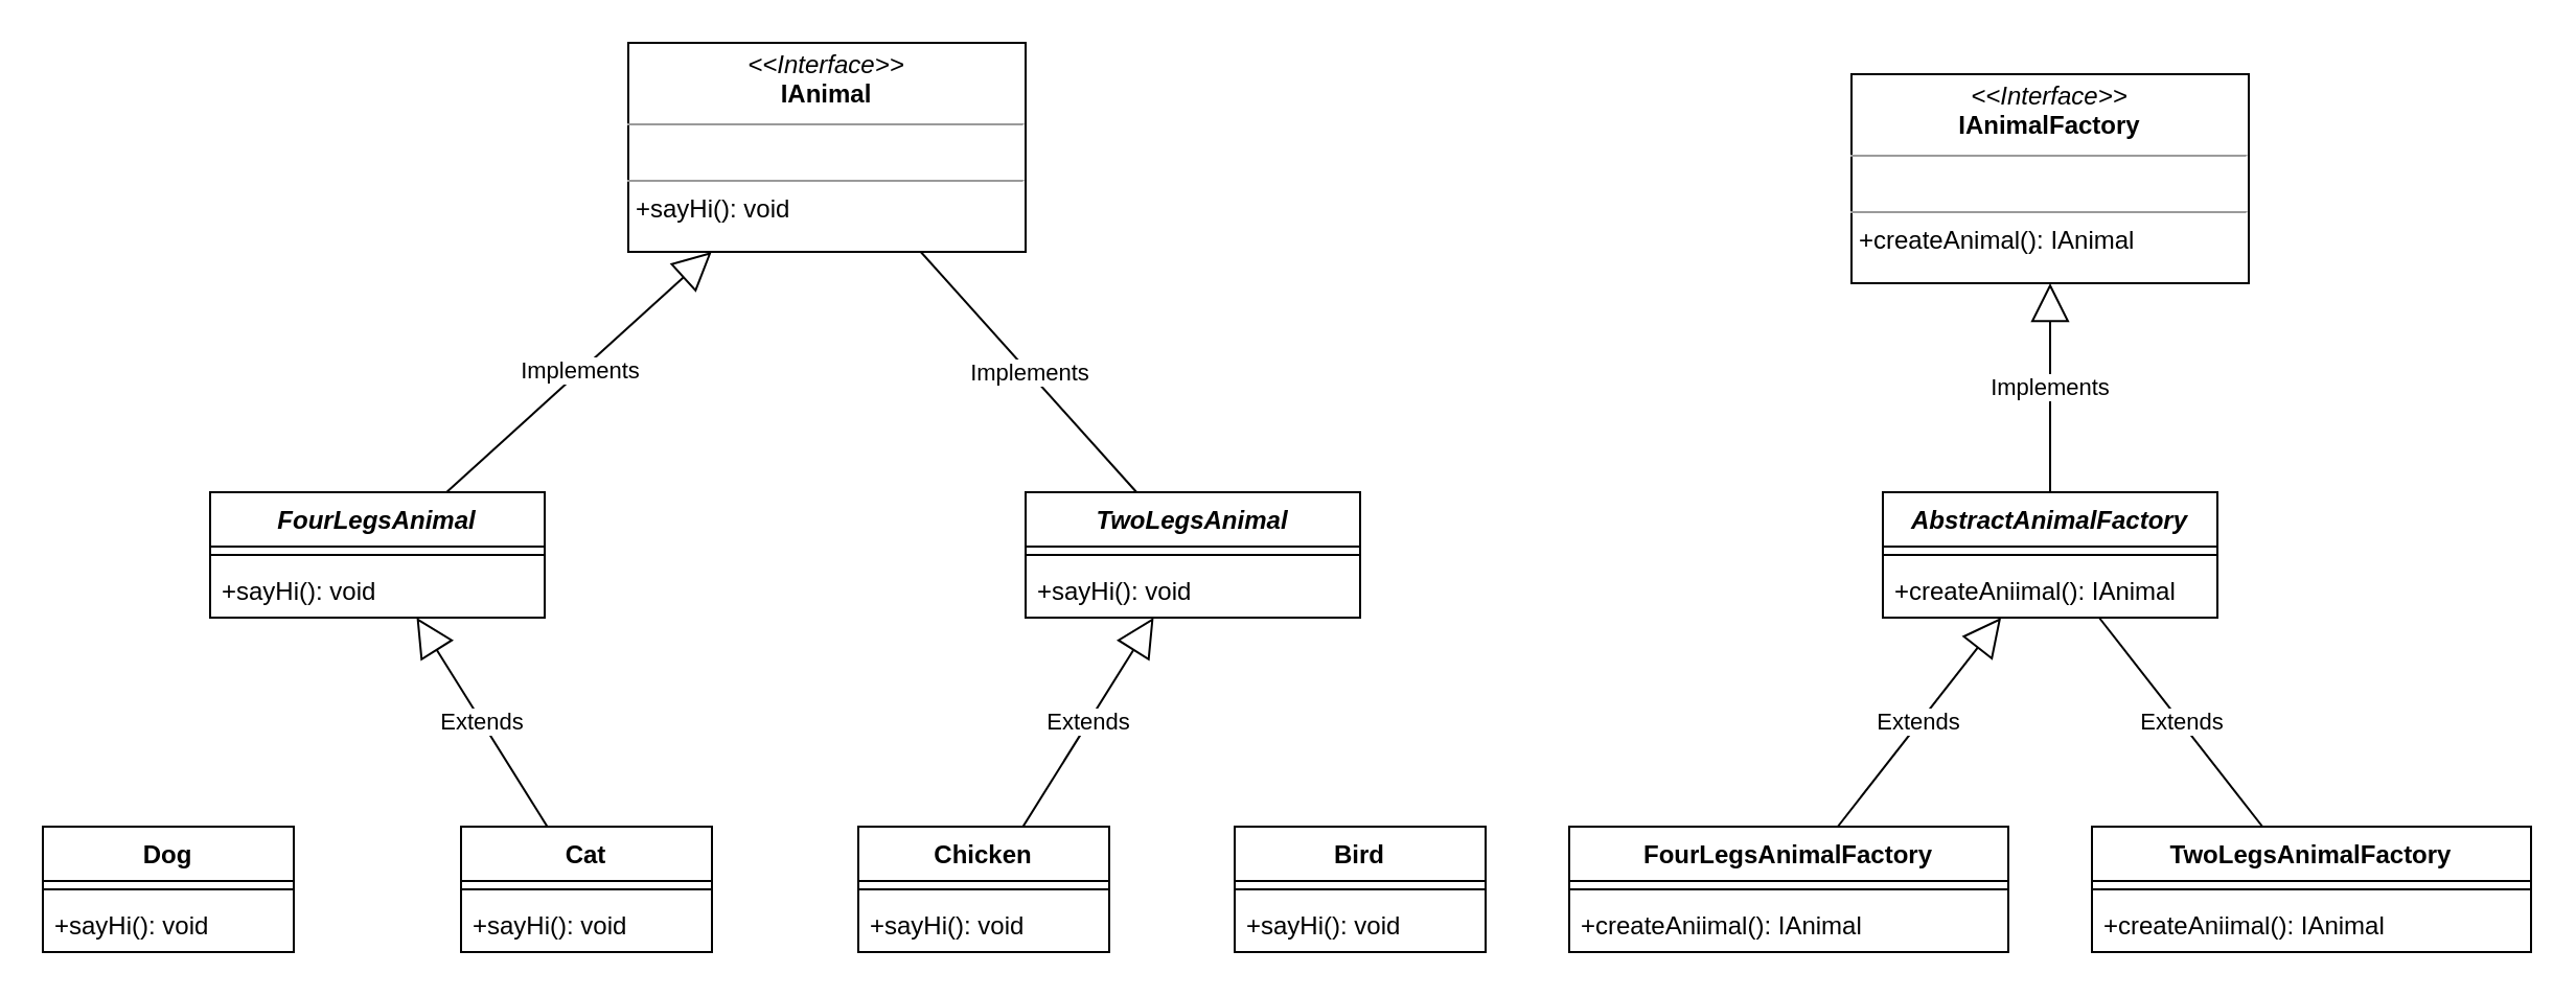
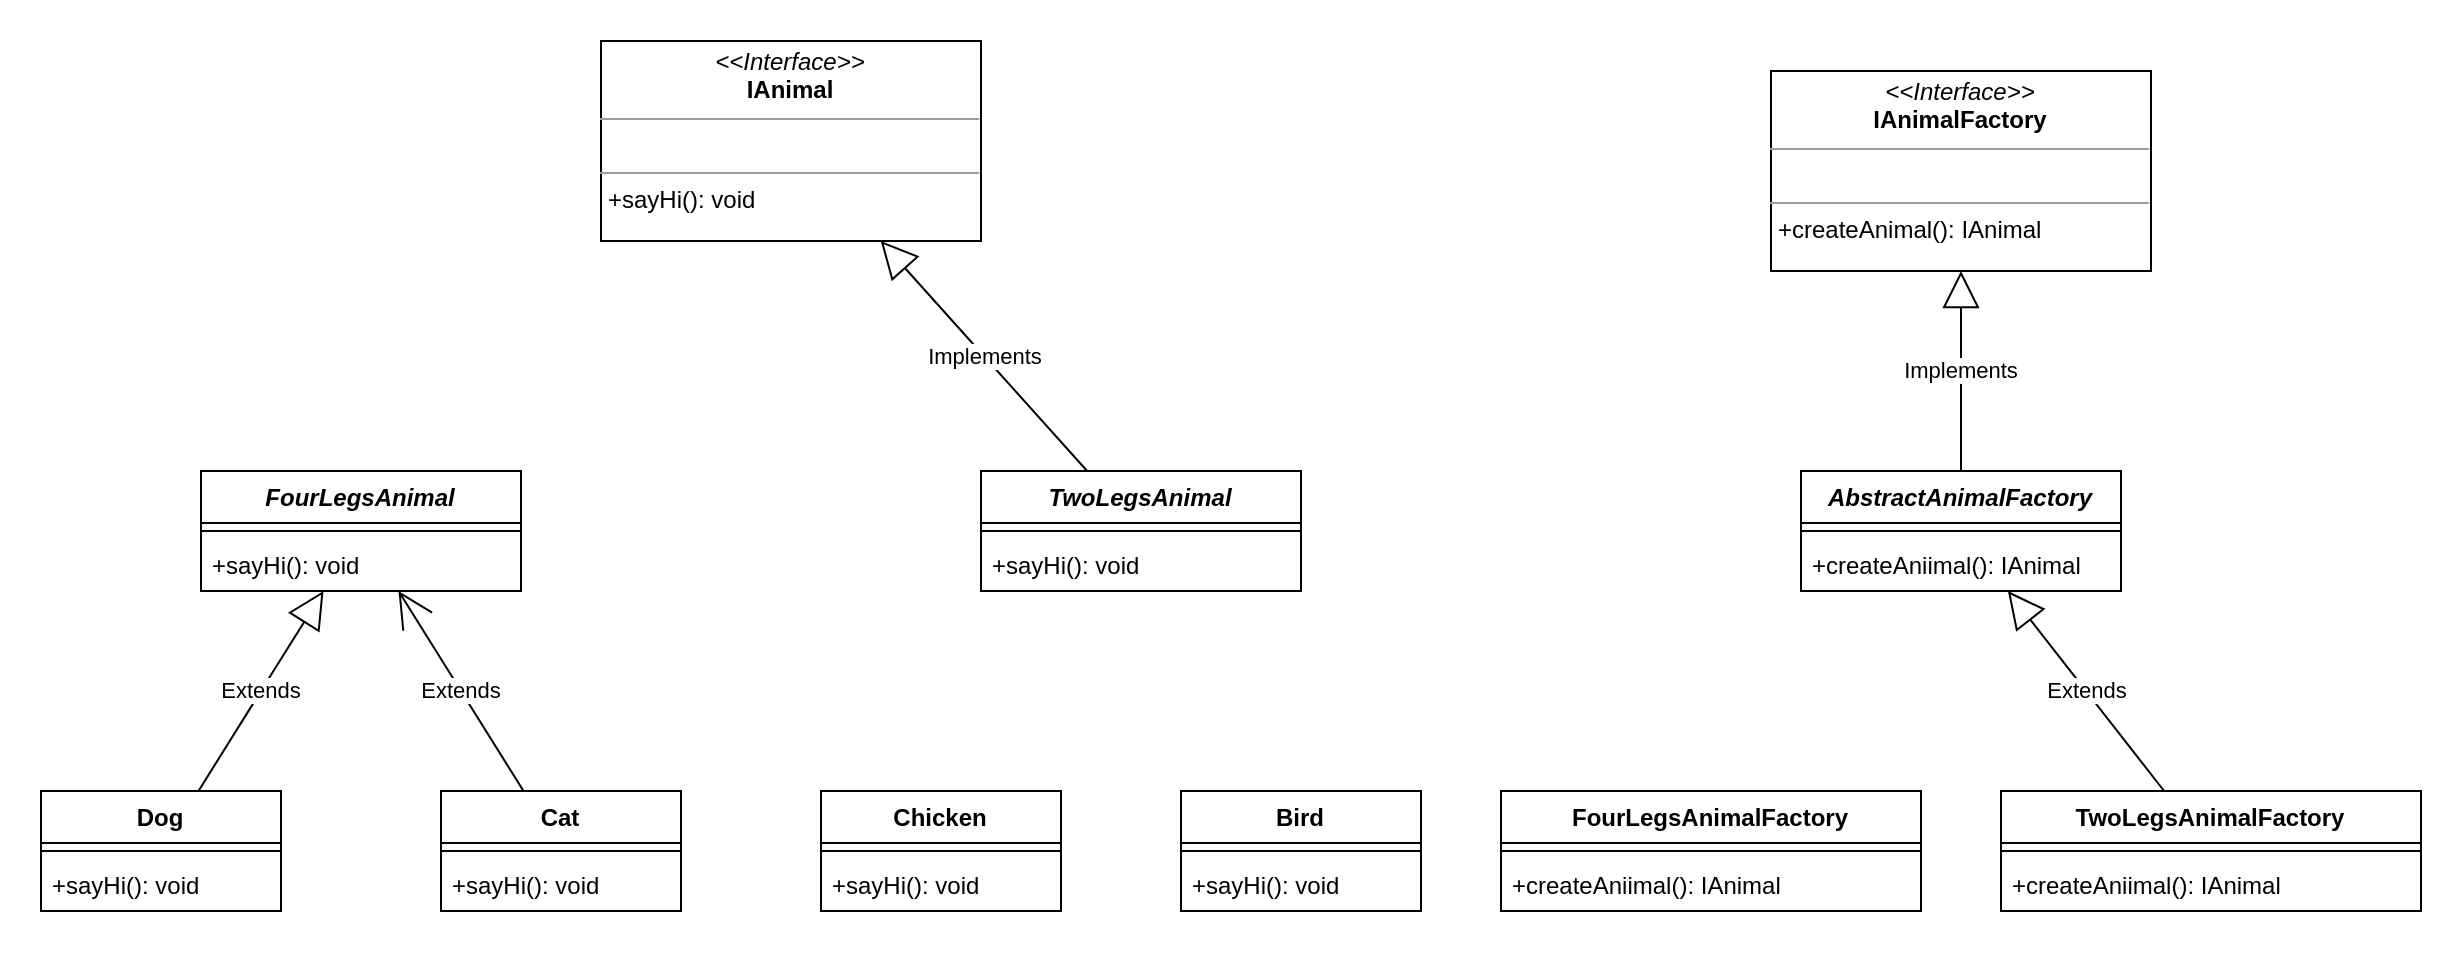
- <mxCell id="32" value="Implements" style="endArrow=none;endSize=16;endFill=0;html=1;rounded=0;" edge="1" parent="1" source="10" target="2"><mxGeometry width="160" relative="1" as="geometry"><mxPoint x="225.833" y="245" as="sourcePoint" /><mxPoint x="345.278" y="145" as="targetPoint" /></mxGeometry></mxCell>
+ <mxCell id="32" value="Implements" style="endArrow=block;endSize=16;endFill=0;html=1;rounded=0;" edge="1" parent="1" source="10" target="2"><mxGeometry width="160" relative="1" as="geometry"><mxPoint x="225.833" y="245" as="sourcePoint" /><mxPoint x="345.278" y="145" as="targetPoint" /></mxGeometry></mxCell>
- <mxCell id="31" value="Implements" style="endArrow=block;endSize=16;endFill=0;html=1;rounded=0;" edge="1" parent="1" source="7" target="2"><mxGeometry width="160" relative="1" as="geometry"><mxPoint x="480" y="325" as="sourcePoint" /><mxPoint x="640" y="325" as="targetPoint" /></mxGeometry></mxCell>
- <mxCell id="38" value="Extends" style="endArrow=none;endSize=16;endFill=0;html=1;rounded=0;" edge="1" parent="1" source="16" target="4"><mxGeometry width="160" relative="1" as="geometry"><mxPoint x="888.438" y="405" as="sourcePoint" /><mxPoint x="966.562" y="305" as="targetPoint" /></mxGeometry></mxCell>
+ <mxCell id="38" value="Extends" style="endArrow=block;endSize=16;endFill=0;html=1;rounded=0;" edge="1" parent="1" source="16" target="4"><mxGeometry width="160" relative="1" as="geometry"><mxPoint x="888.438" y="405" as="sourcePoint" /><mxPoint x="966.562" y="305" as="targetPoint" /></mxGeometry></mxCell>
- <mxCell id="35" value="Extends" style="endArrow=block;endSize=16;endFill=0;html=1;rounded=0;" edge="1" parent="1" source="22" target="7"><mxGeometry width="160" relative="1" as="geometry"><mxPoint x="108.75" y="405" as="sourcePoint" /><mxPoint x="171.25" y="305" as="targetPoint" /></mxGeometry></mxCell>
+ <mxCell id="35" value="Extends" style="endArrow=open;endSize=16;endFill=0;html=1;rounded=0;" edge="1" parent="1" source="22" target="7"><mxGeometry width="160" relative="1" as="geometry"><mxPoint x="108.75" y="405" as="sourcePoint" /><mxPoint x="171.25" y="305" as="targetPoint" /></mxGeometry></mxCell>
- <mxCell id="37" value="Extends" style="endArrow=block;endSize=16;endFill=0;html=1;rounded=0;" edge="1" parent="1" source="13" target="4"><mxGeometry width="160" relative="1" as="geometry"><mxPoint x="68.75" y="435" as="sourcePoint" /><mxPoint x="131.25" y="335" as="targetPoint" /></mxGeometry></mxCell>
+ <mxCell id="34" value="Extends" style="endArrow=block;endSize=16;endFill=0;html=1;rounded=0;" edge="1" parent="1" source="19" target="7"><mxGeometry width="160" relative="1" as="geometry"><mxPoint x="10" y="625" as="sourcePoint" /><mxPoint x="170" y="625" as="targetPoint" /></mxGeometry></mxCell>
- <mxCell id="36" value="Extends" style="endArrow=block;endSize=16;endFill=0;html=1;rounded=0;" edge="1" parent="1" source="25" target="10"><mxGeometry width="160" relative="1" as="geometry"><mxPoint x="118.75" y="415" as="sourcePoint" /><mxPoint x="181.25" y="315" as="targetPoint" /></mxGeometry></mxCell>
